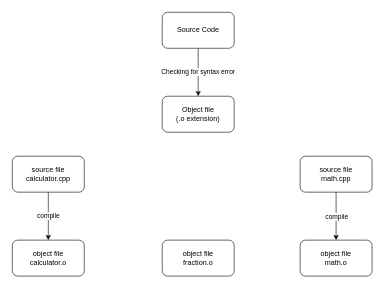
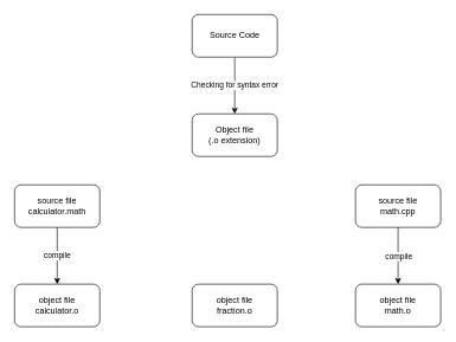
- <mxCell id="6" value="source file&lt;br&gt;calculator.cpp" style="rounded=1;whiteSpace=wrap;html=1;" vertex="1" parent="5"><mxGeometry width="120" height="60" as="geometry" /></mxCell>
+ <mxCell id="6" value="source file&lt;br&gt;calculator.math" style="rounded=1;whiteSpace=wrap;html=1;" vertex="1" parent="5"><mxGeometry width="120" height="60" as="geometry" /></mxCell>
